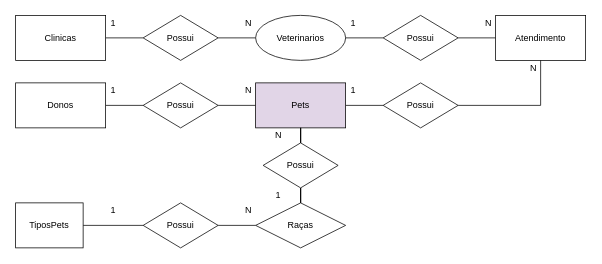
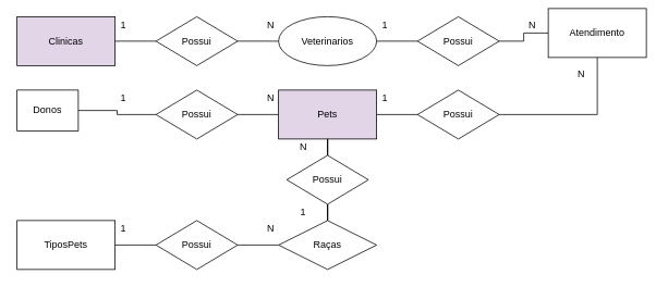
- <mxCell id="3" value="Clinicas" style="whiteSpace=wrap;html=1;" vertex="1" parent="1"><mxGeometry x="20" y="20" width="120" height="60" as="geometry" /></mxCell>
+ <mxCell id="3" value="Clinicas" style="whiteSpace=wrap;html=1;fillColor=#e1d5e7;" vertex="1" parent="1"><mxGeometry x="20" y="20" width="120" height="60" as="geometry" /></mxCell>
- <mxCell id="10" value="Atendimento" style="whiteSpace=wrap;html=1;" vertex="1" parent="1"><mxGeometry x="660" y="20" width="120" height="60" as="geometry" /></mxCell>
+ <mxCell id="10" value="Atendimento" style="whiteSpace=wrap;html=1;" vertex="1" parent="1"><mxGeometry x="670" y="10" width="120" height="60" as="geometry" /></mxCell>
- <mxCell id="12" value="Donos" style="whiteSpace=wrap;html=1;" vertex="1" parent="1"><mxGeometry x="20" y="110" width="120" height="60" as="geometry" /></mxCell>
+ <mxCell id="12" value="Donos" style="whiteSpace=wrap;html=1;" vertex="1" parent="1"><mxGeometry x="20" y="110" width="75" height="50" as="geometry" /></mxCell>
- <mxCell id="20" value="TiposPets" style="whiteSpace=wrap;html=1;" vertex="1" parent="1"><mxGeometry x="20" y="270" width="90" height="60" as="geometry" /></mxCell>
+ <mxCell id="20" value="TiposPets" style="whiteSpace=wrap;html=1;" vertex="1" parent="1"><mxGeometry x="20" y="270" width="120" height="60" as="geometry" /></mxCell>
